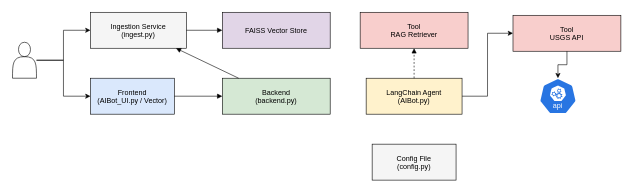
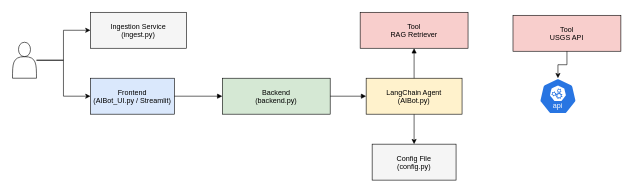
- <mxCell id="13" style="endArrow=block;" parent="1" source="8" target="7" edge="1"><mxGeometry relative="1" as="geometry" /></mxCell>
- <mxCell id="7" value="FAISS Vector Store" style="shape=rectangle;fillColor=#e1d5e7;" parent="1" vertex="1"><mxGeometry x="370" y="20" width="180" height="60" as="geometry" /></mxCell>
- <mxCell id="12" style="endArrow=block;dashed=1;" parent="1" source="5" target="6" edge="1"><mxGeometry relative="1" as="geometry" /></mxCell>
+ <mxCell id="12" style="endArrow=block;" parent="1" source="5" target="6" edge="1"><mxGeometry relative="1" as="geometry" /></mxCell>
- <mxCell id="4" style="edgeStyle=orthogonalEdgeStyle;rounded=0;orthogonalLoop=1;jettySize=auto;html=1;entryX=0;entryY=0.5;entryDx=0;entryDy=0;" edge="1" parent="1" source="5" target="17"><mxGeometry relative="1" as="geometry" /></mxCell>
+ <mxCell id="4" style="edgeStyle=orthogonalEdgeStyle;rounded=0;orthogonalLoop=1;jettySize=auto;html=1;" edge="1" parent="1" source="5" target="9"><mxGeometry relative="1" as="geometry" /></mxCell>
- <mxCell id="11" style="endArrow=block;" parent="1" source="3" target="8" edge="1"><mxGeometry relative="1" as="geometry" /></mxCell>
+ <mxCell id="11" style="endArrow=block;" parent="1" source="3" target="5" edge="1"><mxGeometry relative="1" as="geometry" /></mxCell>
- <mxCell id="2" value="Frontend&#10;(AIBot_UI.py / Vector)" style="shape=rectangle;fillColor=#dae8fc;" parent="1" vertex="1"><mxGeometry x="150" y="130" width="140" height="60" as="geometry" /></mxCell>
+ <mxCell id="2" value="Frontend&#10;(AIBot_UI.py / Streamlit)" style="shape=rectangle;fillColor=#dae8fc;" parent="1" vertex="1"><mxGeometry x="150" y="130" width="140" height="60" as="geometry" /></mxCell>
